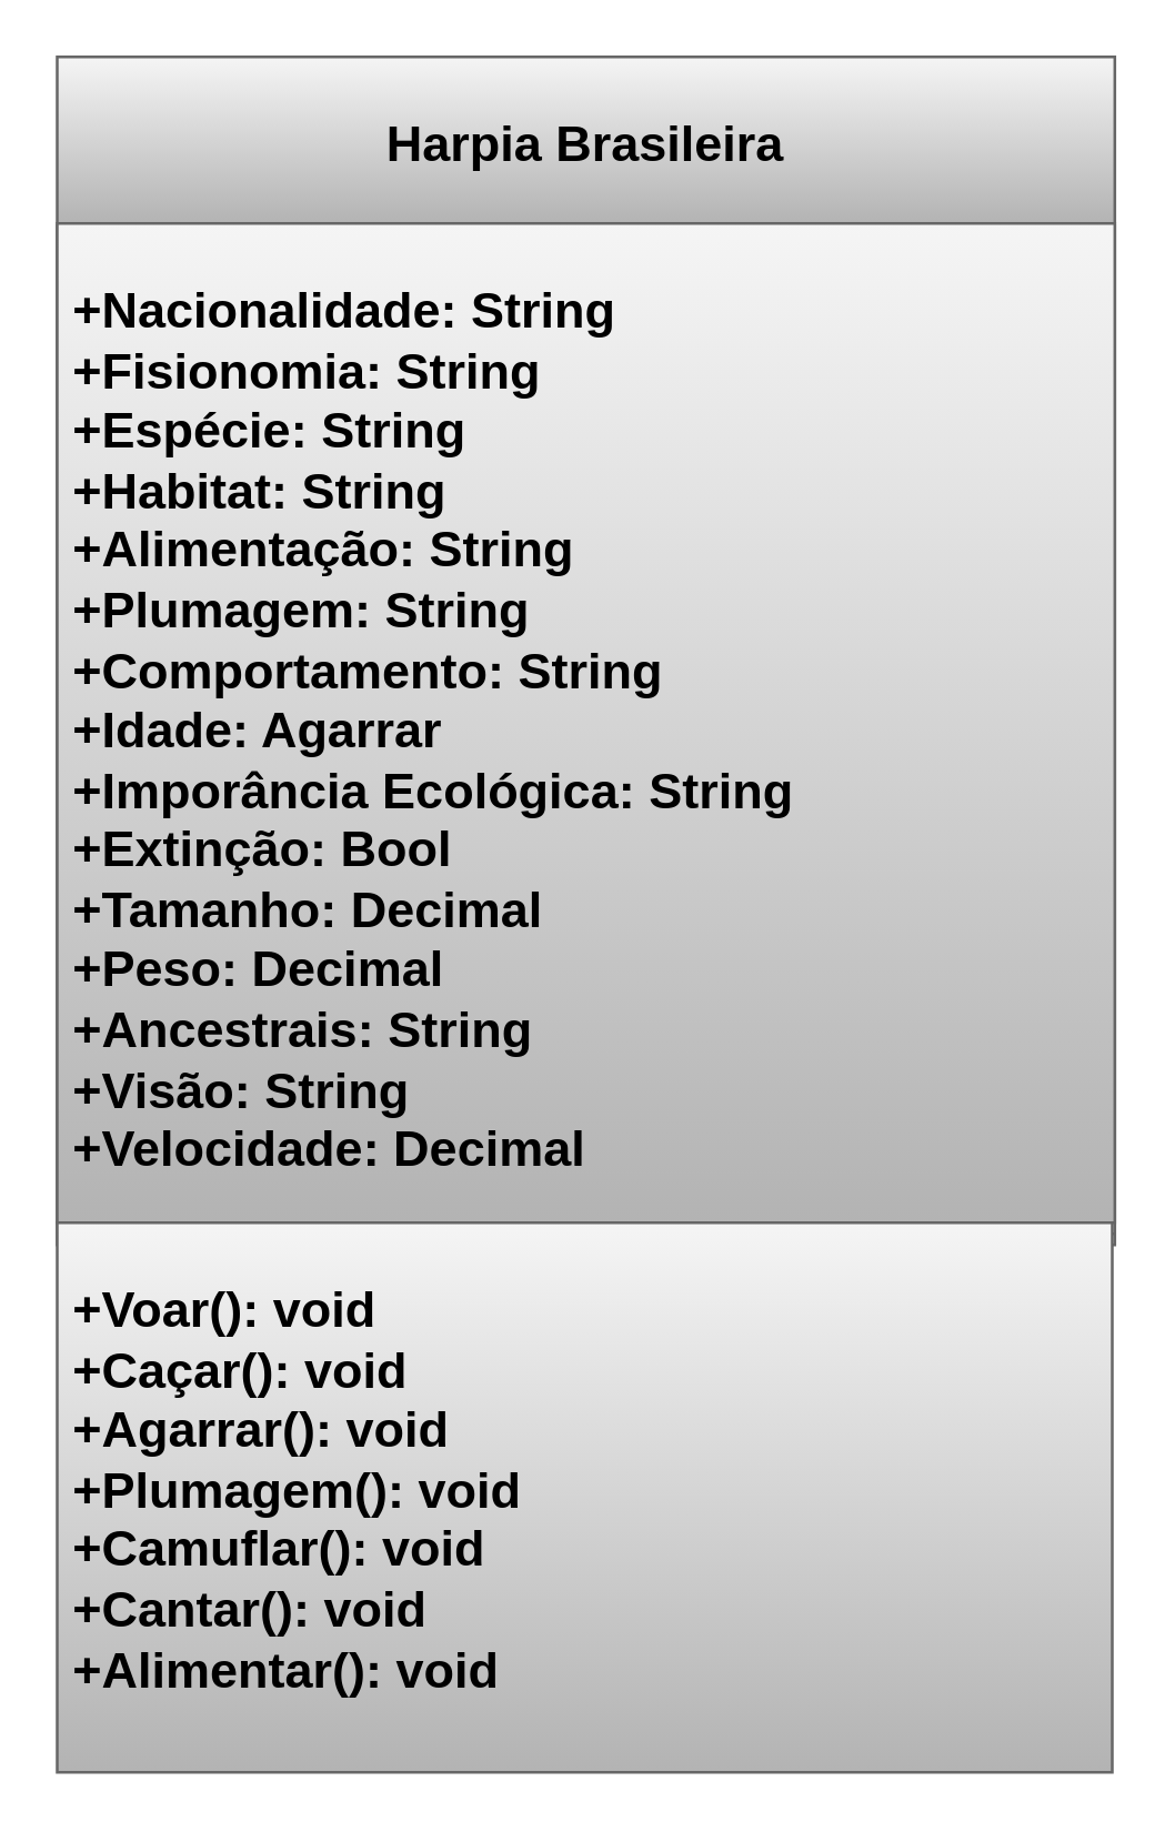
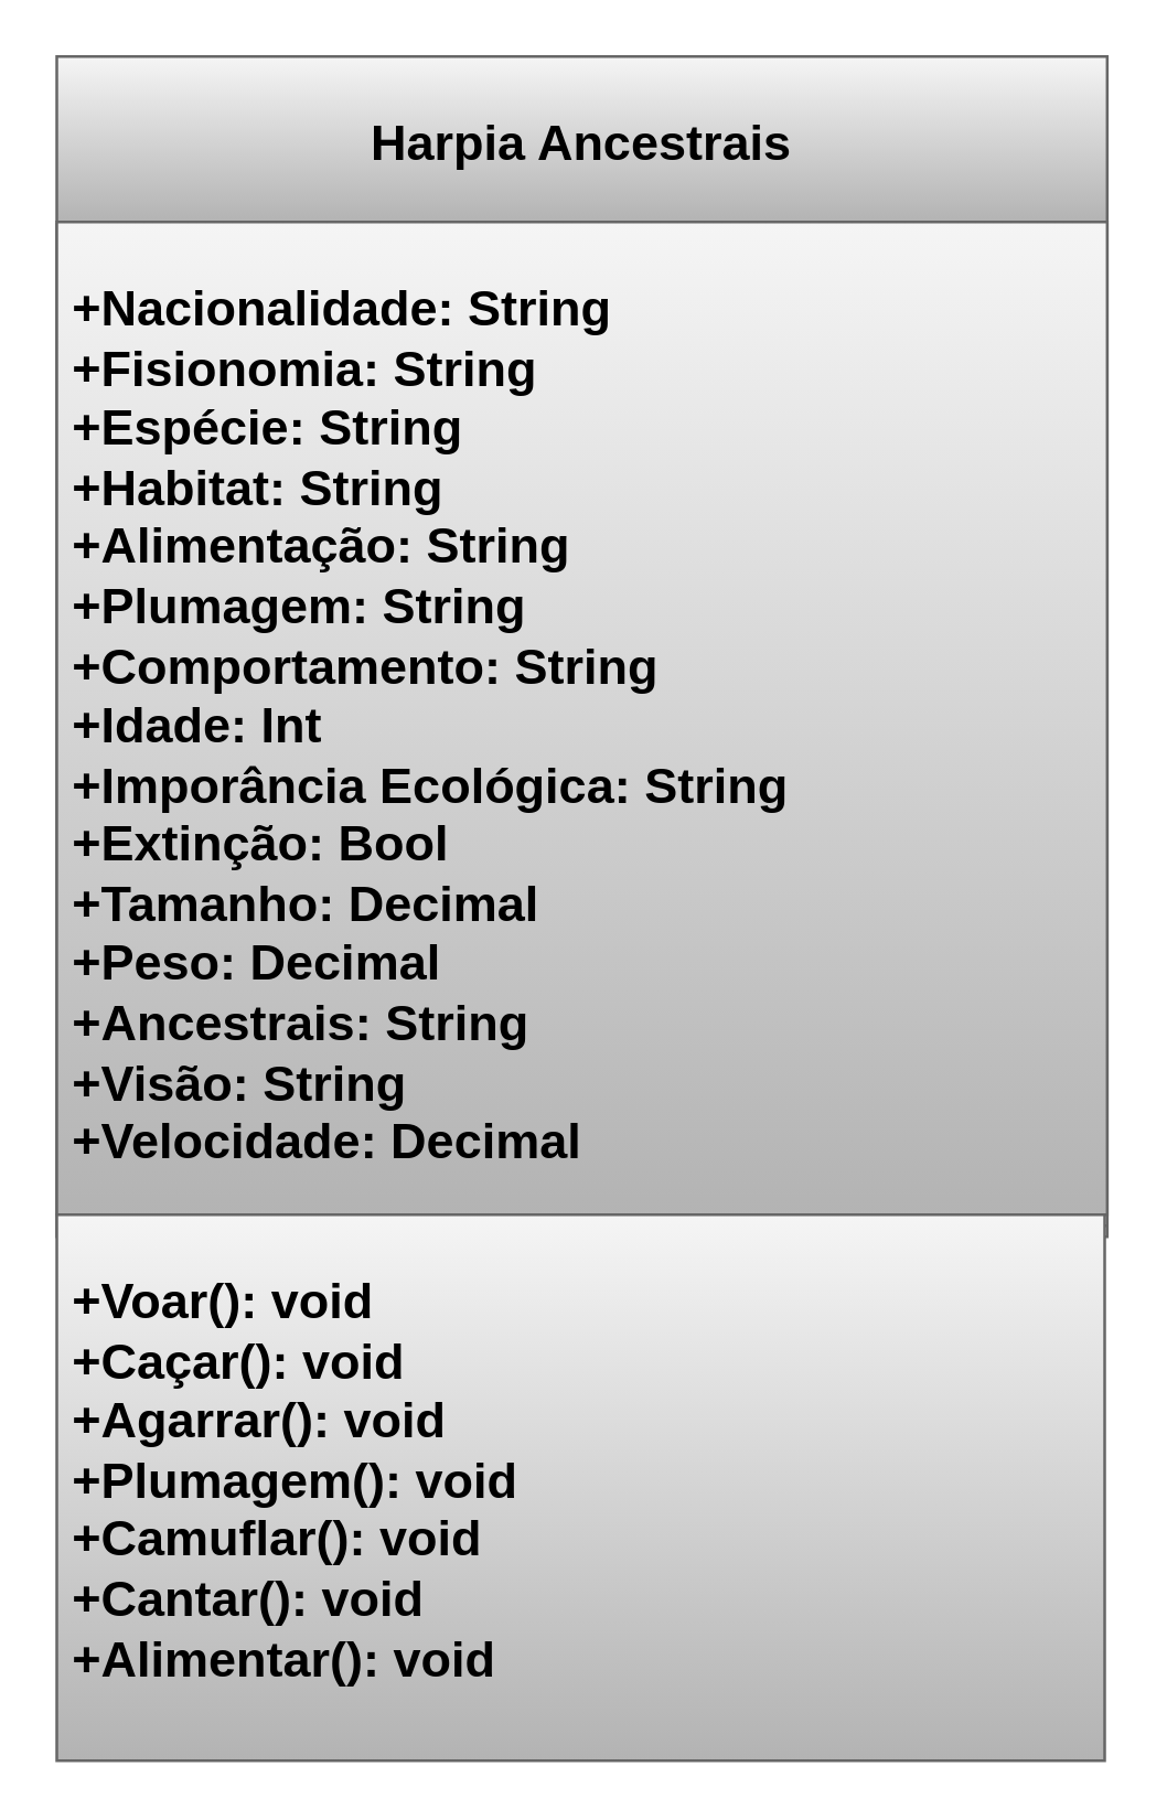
- <mxCell id="2" value="&lt;h2&gt;Harpia Brasileira&lt;/h2&gt;" style="swimlane;fontStyle=1;align=center;verticalAlign=top;childLayout=stackLayout;horizontal=1;startSize=60;horizontalStack=0;resizeParent=1;resizeParentMax=0;resizeLast=0;collapsible=1;marginBottom=0;whiteSpace=wrap;html=1;fillColor=#f5f5f5;gradientColor=#b3b3b3;strokeColor=#666666;" vertex="1" parent="1"><mxGeometry x="20" y="20" width="380.93" height="428" as="geometry" /></mxCell>
+ <mxCell id="2" value="&lt;h2&gt;Harpia Ancestrais&lt;/h2&gt;" style="swimlane;fontStyle=1;align=center;verticalAlign=top;childLayout=stackLayout;horizontal=1;startSize=60;horizontalStack=0;resizeParent=1;resizeParentMax=0;resizeLast=0;collapsible=1;marginBottom=0;whiteSpace=wrap;html=1;fillColor=#f5f5f5;gradientColor=#b3b3b3;strokeColor=#666666;" vertex="1" parent="1"><mxGeometry x="20" y="20" width="380.93" height="428" as="geometry" /></mxCell>
- <mxCell id="3" value="&lt;h2&gt;+Nacionalidade: String&lt;br&gt;+Fisionomia: String&lt;br&gt;+Espécie: String&lt;br&gt;+Habitat: String&lt;br&gt;+Alimentação: String&lt;br&gt;+Plumagem: String&lt;br&gt;+Comportamento: String&lt;br&gt;+Idade: Agarrar&lt;br&gt;+Imporância Ecológica: String&lt;br&gt;+Extinção: Bool&lt;br&gt;+Tamanho: Decimal&lt;br&gt;+Peso: Decimal&lt;br&gt;+Ancestrais: String&lt;br&gt;+Visão: String&lt;br&gt;+Velocidade: Decimal&lt;/h2&gt;" style="text;strokeColor=#666666;fillColor=#f5f5f5;align=left;verticalAlign=top;spacingLeft=4;spacingRight=4;overflow=hidden;rotatable=0;points=[[0,0.5],[1,0.5]];portConstraint=eastwest;whiteSpace=wrap;html=1;gradientColor=#b3b3b3;" vertex="1" parent="2"><mxGeometry y="60" width="380.93" height="360" as="geometry" /></mxCell>
+ <mxCell id="3" value="&lt;h2&gt;+Nacionalidade: String&lt;br&gt;+Fisionomia: String&lt;br&gt;+Espécie: String&lt;br&gt;+Habitat: String&lt;br&gt;+Alimentação: String&lt;br&gt;+Plumagem: String&lt;br&gt;+Comportamento: String&lt;br&gt;+Idade: Int&lt;br&gt;+Imporância Ecológica: String&lt;br&gt;+Extinção: Bool&lt;br&gt;+Tamanho: Decimal&lt;br&gt;+Peso: Decimal&lt;br&gt;+Ancestrais: String&lt;br&gt;+Visão: String&lt;br&gt;+Velocidade: Decimal&lt;/h2&gt;" style="text;strokeColor=#666666;fillColor=#f5f5f5;align=left;verticalAlign=top;spacingLeft=4;spacingRight=4;overflow=hidden;rotatable=0;points=[[0,0.5],[1,0.5]];portConstraint=eastwest;whiteSpace=wrap;html=1;gradientColor=#b3b3b3;" vertex="1" parent="2"><mxGeometry y="60" width="380.93" height="360" as="geometry" /></mxCell>
